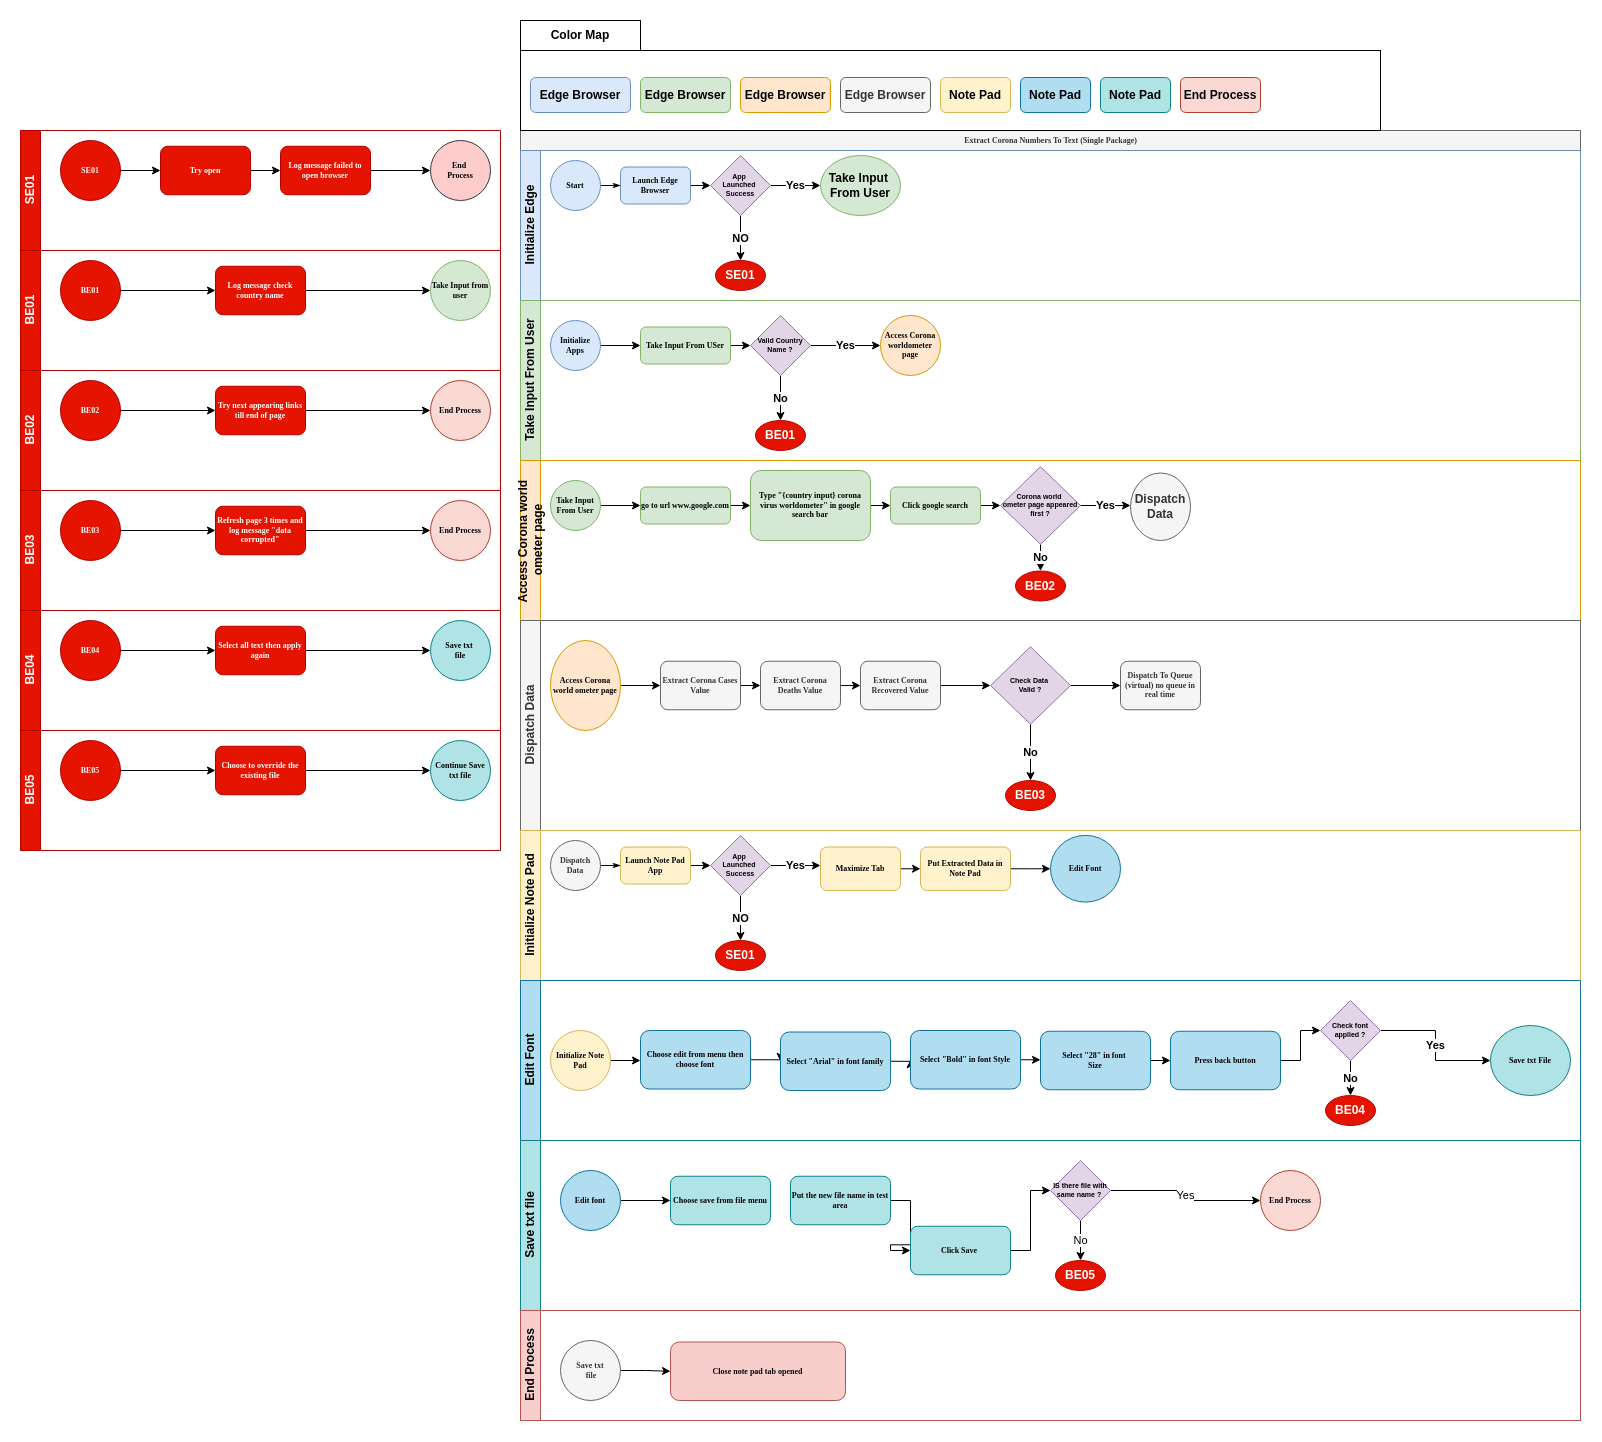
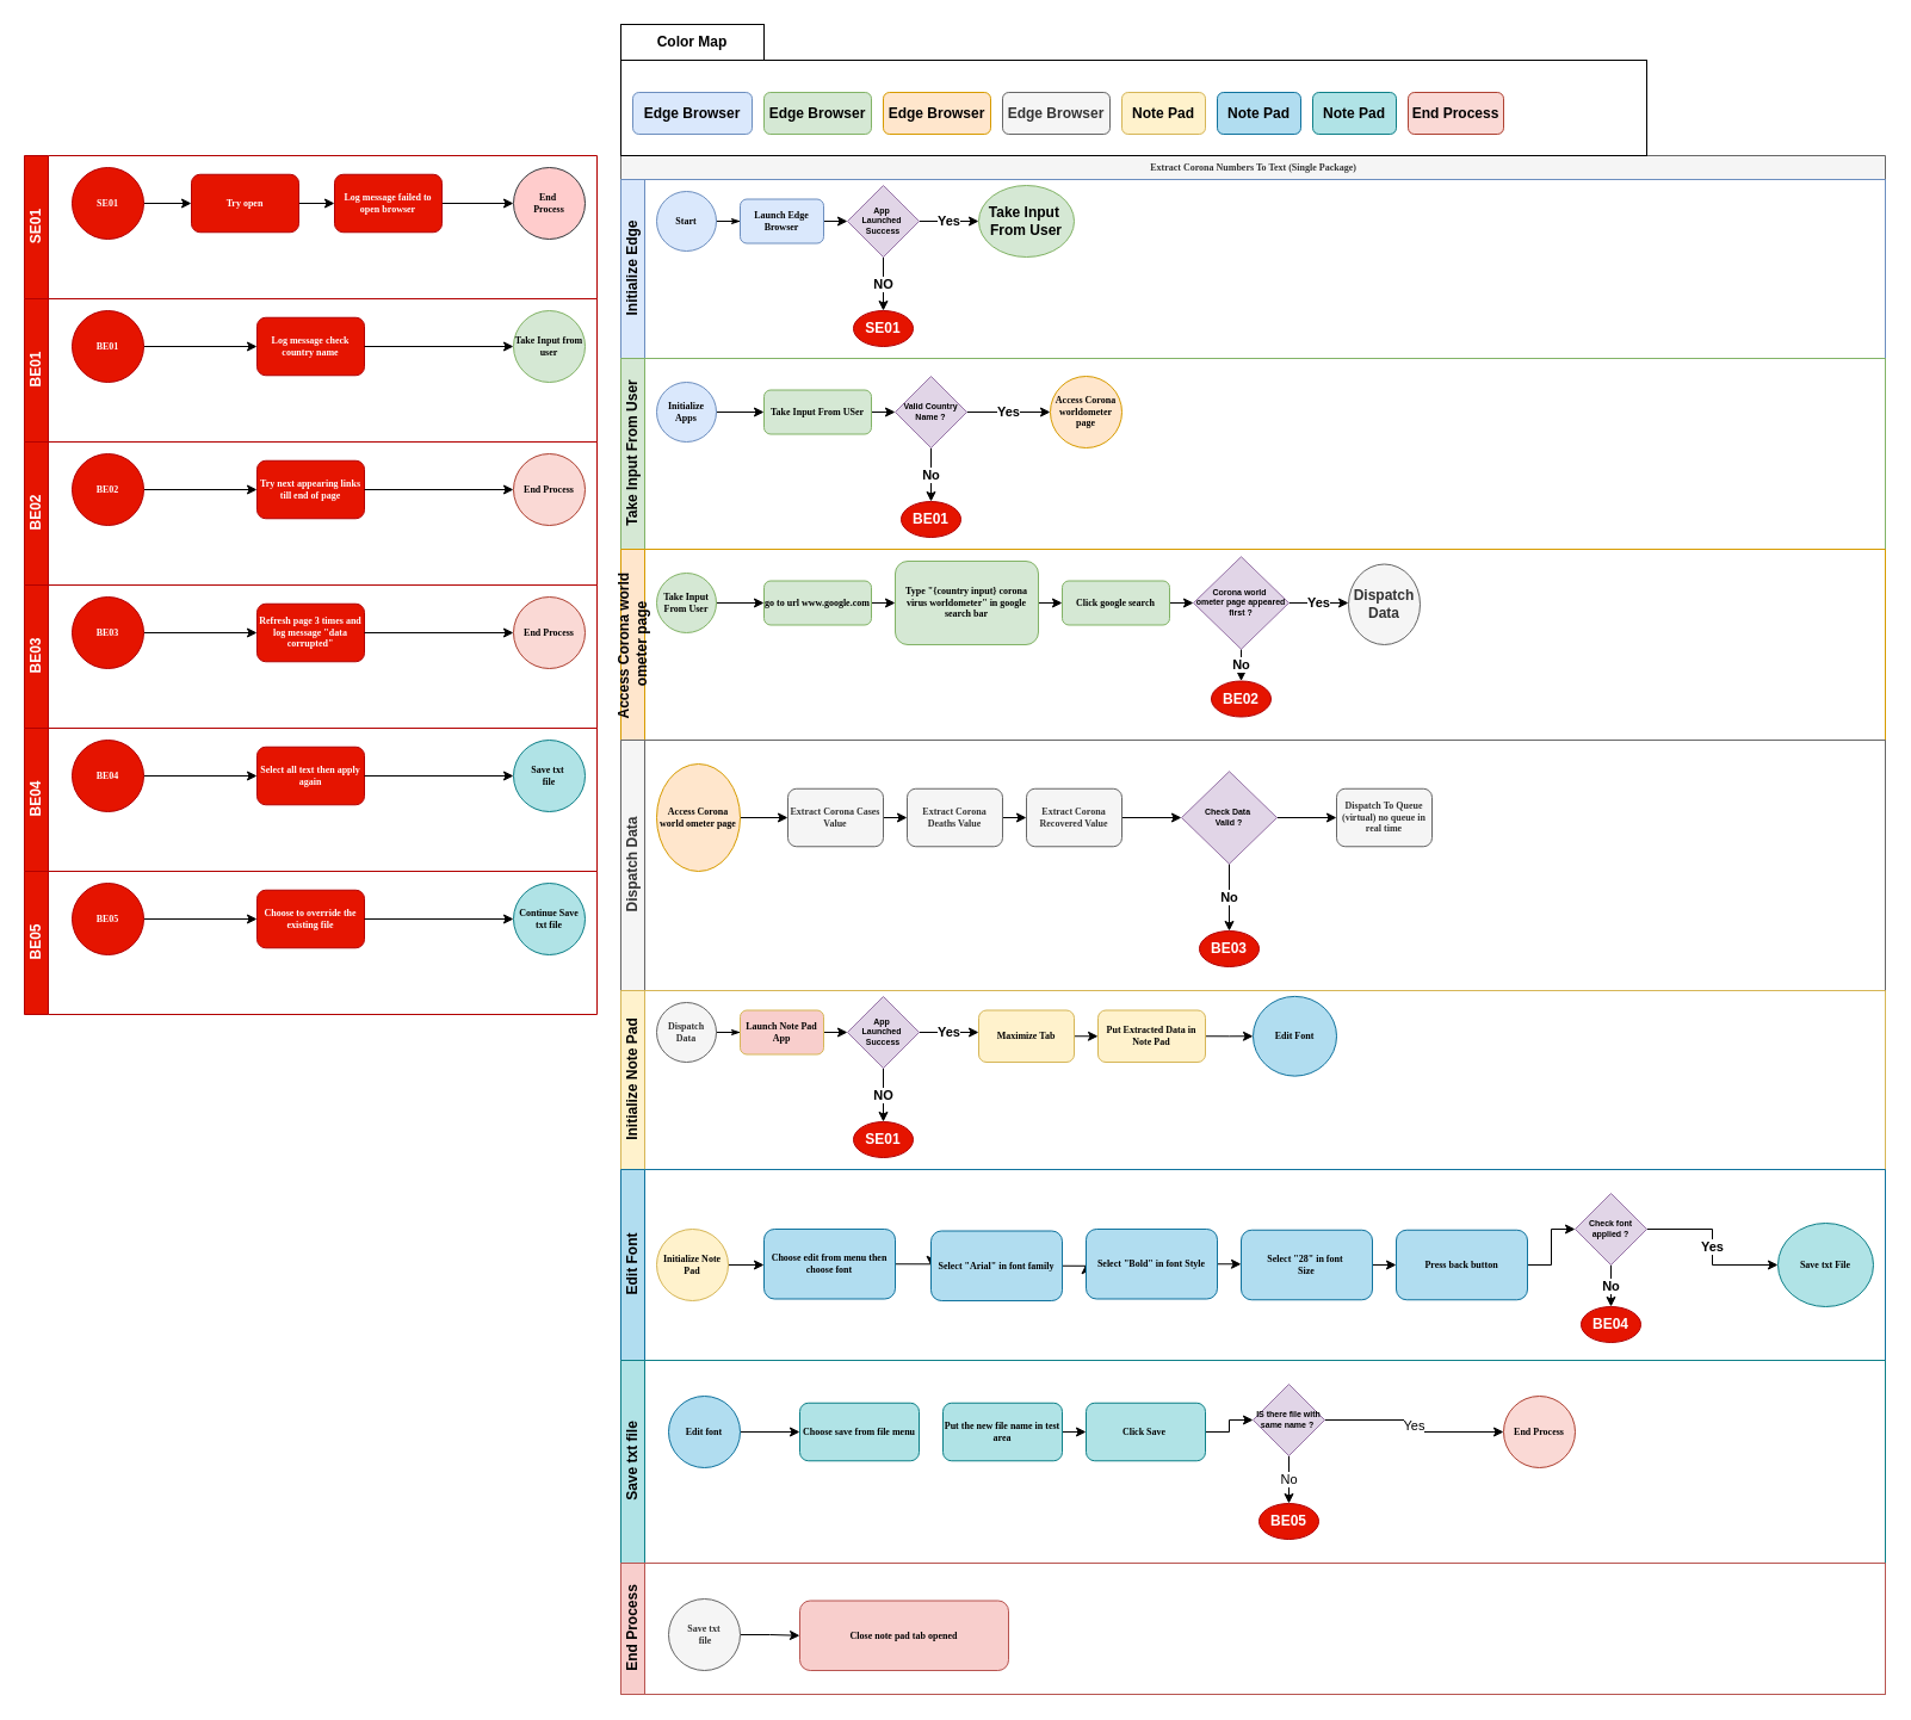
- <mxCell id="55" value="Launch Note Pad App" style="rounded=1;whiteSpace=wrap;html=1;shadow=0;labelBackgroundColor=none;strokeWidth=1;fontFamily=Verdana;fontSize=8;align=center;fillColor=#fff2cc;strokeColor=#d6b656;fontStyle=1" vertex="1" parent="51"><mxGeometry x="100" y="16.5" width="70" height="37" as="geometry" /></mxCell>
+ <mxCell id="55" value="Launch Note Pad App" style="rounded=1;whiteSpace=wrap;html=1;shadow=0;labelBackgroundColor=none;strokeWidth=1;fontFamily=Verdana;fontSize=8;align=center;fillColor=#f8cecc;strokeColor=#d6b656;fontStyle=1;" vertex="1" parent="51"><mxGeometry x="100" y="16.5" width="70" height="37" as="geometry" /></mxCell>
- <mxCell id="90" value="Click Save&amp;nbsp;" style="rounded=1;whiteSpace=wrap;html=1;shadow=0;labelBackgroundColor=none;strokeWidth=1;fontFamily=Verdana;fontSize=8;align=center;fillColor=#b0e3e6;strokeColor=#0e8088;fontStyle=1" vertex="1" parent="83"><mxGeometry x="390" y="85.75" width="100" height="48.5" as="geometry" /></mxCell>
+ <mxCell id="90" value="Click Save&amp;nbsp;" style="rounded=1;whiteSpace=wrap;html=1;shadow=0;labelBackgroundColor=none;strokeWidth=1;fontFamily=Verdana;fontSize=8;align=center;fillColor=#b0e3e6;strokeColor=#0e8088;fontStyle=1" vertex="1" parent="83"><mxGeometry x="390" y="35.75" width="100" height="48.5" as="geometry" /></mxCell>
